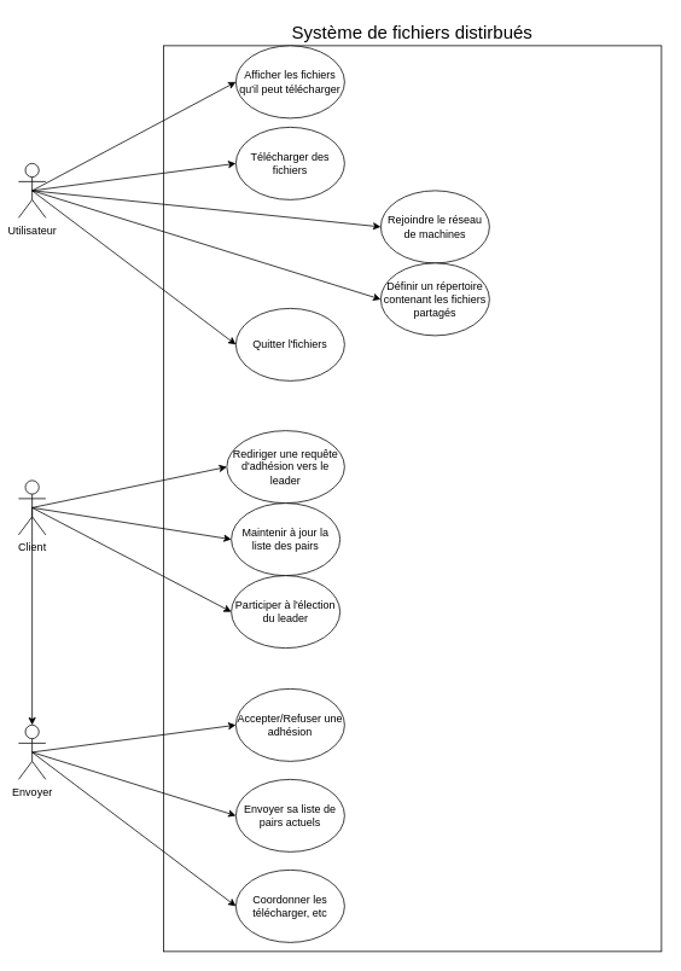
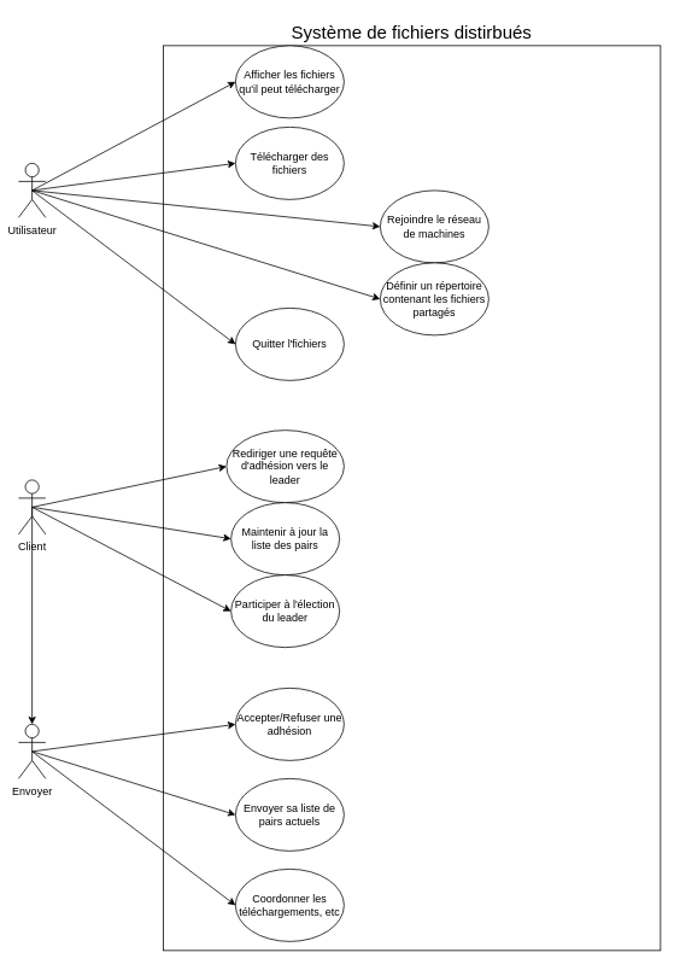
- <mxCell id="24" value="Coordonner les télécharger, etc" style="ellipse;whiteSpace=wrap;html=1;" vertex="1" parent="1"><mxGeometry x="260" y="960" width="120" height="80" as="geometry" /></mxCell>
+ <mxCell id="24" value="Coordonner les téléchargements, etc" style="ellipse;whiteSpace=wrap;html=1;" vertex="1" parent="1"><mxGeometry x="260" y="960" width="120" height="80" as="geometry" /></mxCell>
